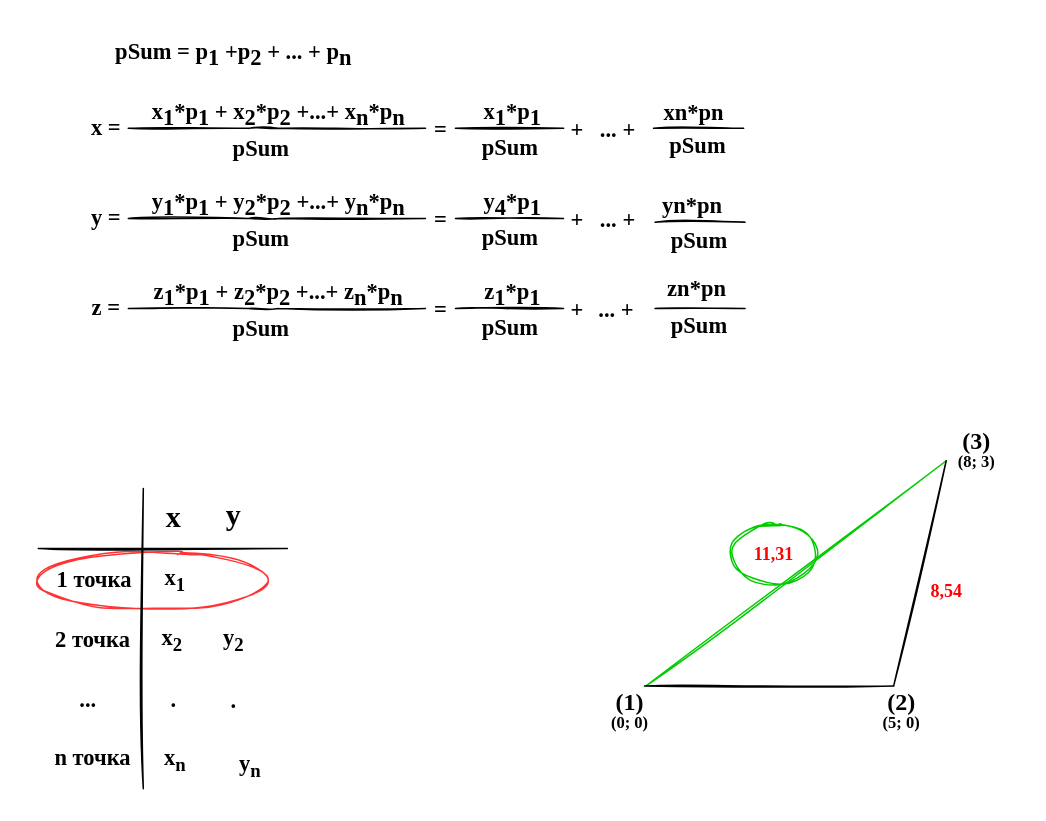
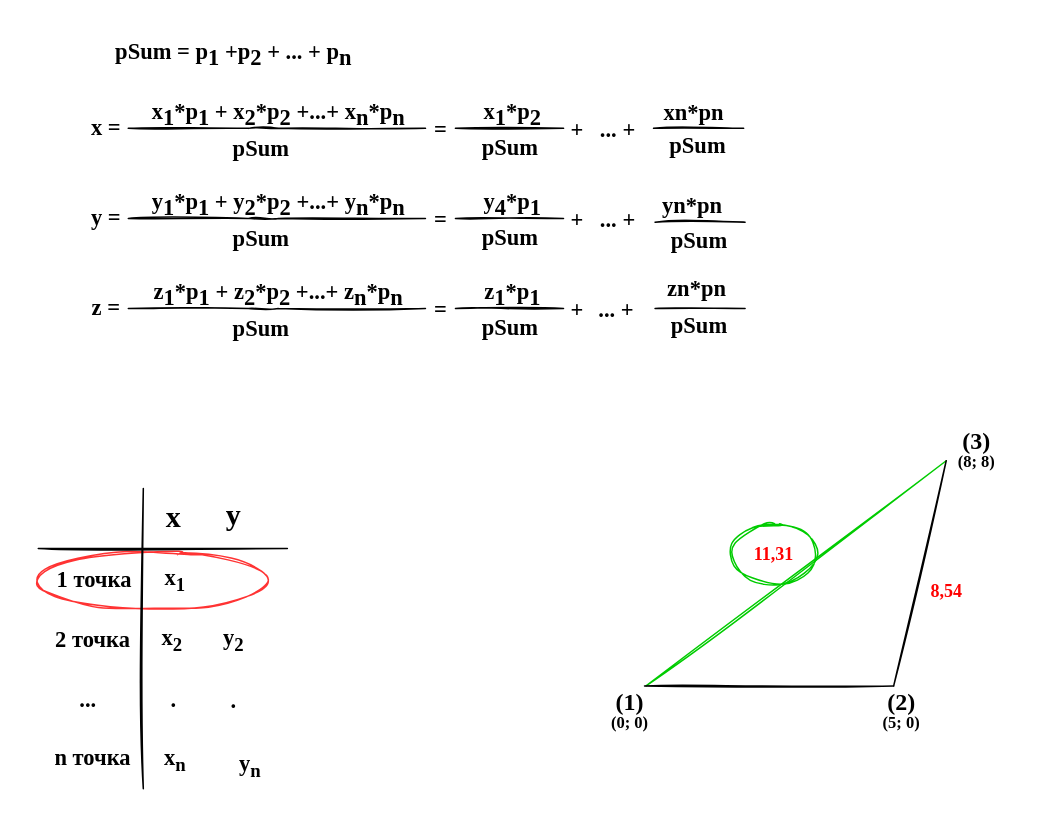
- <mxCell id="9" value="&lt;span style=&quot;font-size: 15px; background-color: rgb(255, 255, 255);&quot;&gt;&amp;nbsp;x&lt;sub style=&quot;font-size: 15px;&quot;&gt;1&lt;/sub&gt;*p&lt;sub style=&quot;font-size: 15px;&quot;&gt;1&lt;/sub&gt;&lt;/span&gt;" style="text;html=1;align=center;verticalAlign=middle;resizable=0;points=[];autosize=1;labelBackgroundColor=default;fontFamily=Comic Sans MS;fontStyle=1;fontSize=15;sketch=1;" parent="1" vertex="1"><mxGeometry x="304" y="60" width="70" height="30" as="geometry" /></mxCell>
+ <mxCell id="9" value="&lt;span style=&quot;font-size: 15px; background-color: rgb(255, 255, 255);&quot;&gt;&amp;nbsp;x&lt;sub style=&quot;font-size: 15px;&quot;&gt;1&lt;/sub&gt;*p&lt;sub style=&quot;font-size: 15px;&quot;&gt;2&lt;/sub&gt;&lt;/span&gt;" style="text;html=1;align=center;verticalAlign=middle;resizable=0;points=[];autosize=1;labelBackgroundColor=default;fontFamily=Comic Sans MS;fontStyle=1;fontSize=15;sketch=1;" parent="1" vertex="1"><mxGeometry x="304" y="60" width="70" height="30" as="geometry" /></mxCell>
- <mxCell id="67" value="(8; 3)" style="text;html=1;align=center;verticalAlign=middle;resizable=0;points=[];autosize=1;strokeColor=none;fillColor=none;fontSize=11;fontStyle=1;fontFamily=Comic Sans MS;sketch=1;" vertex="1" parent="1"><mxGeometry x="625" y="296.5" width="50" height="20" as="geometry" /></mxCell>
+ <mxCell id="67" value="(8; 8)" style="text;html=1;align=center;verticalAlign=middle;resizable=0;points=[];autosize=1;strokeColor=none;fillColor=none;fontSize=11;fontStyle=1;fontFamily=Comic Sans MS;sketch=1;" vertex="1" parent="1"><mxGeometry x="625" y="296.5" width="50" height="20" as="geometry" /></mxCell>
